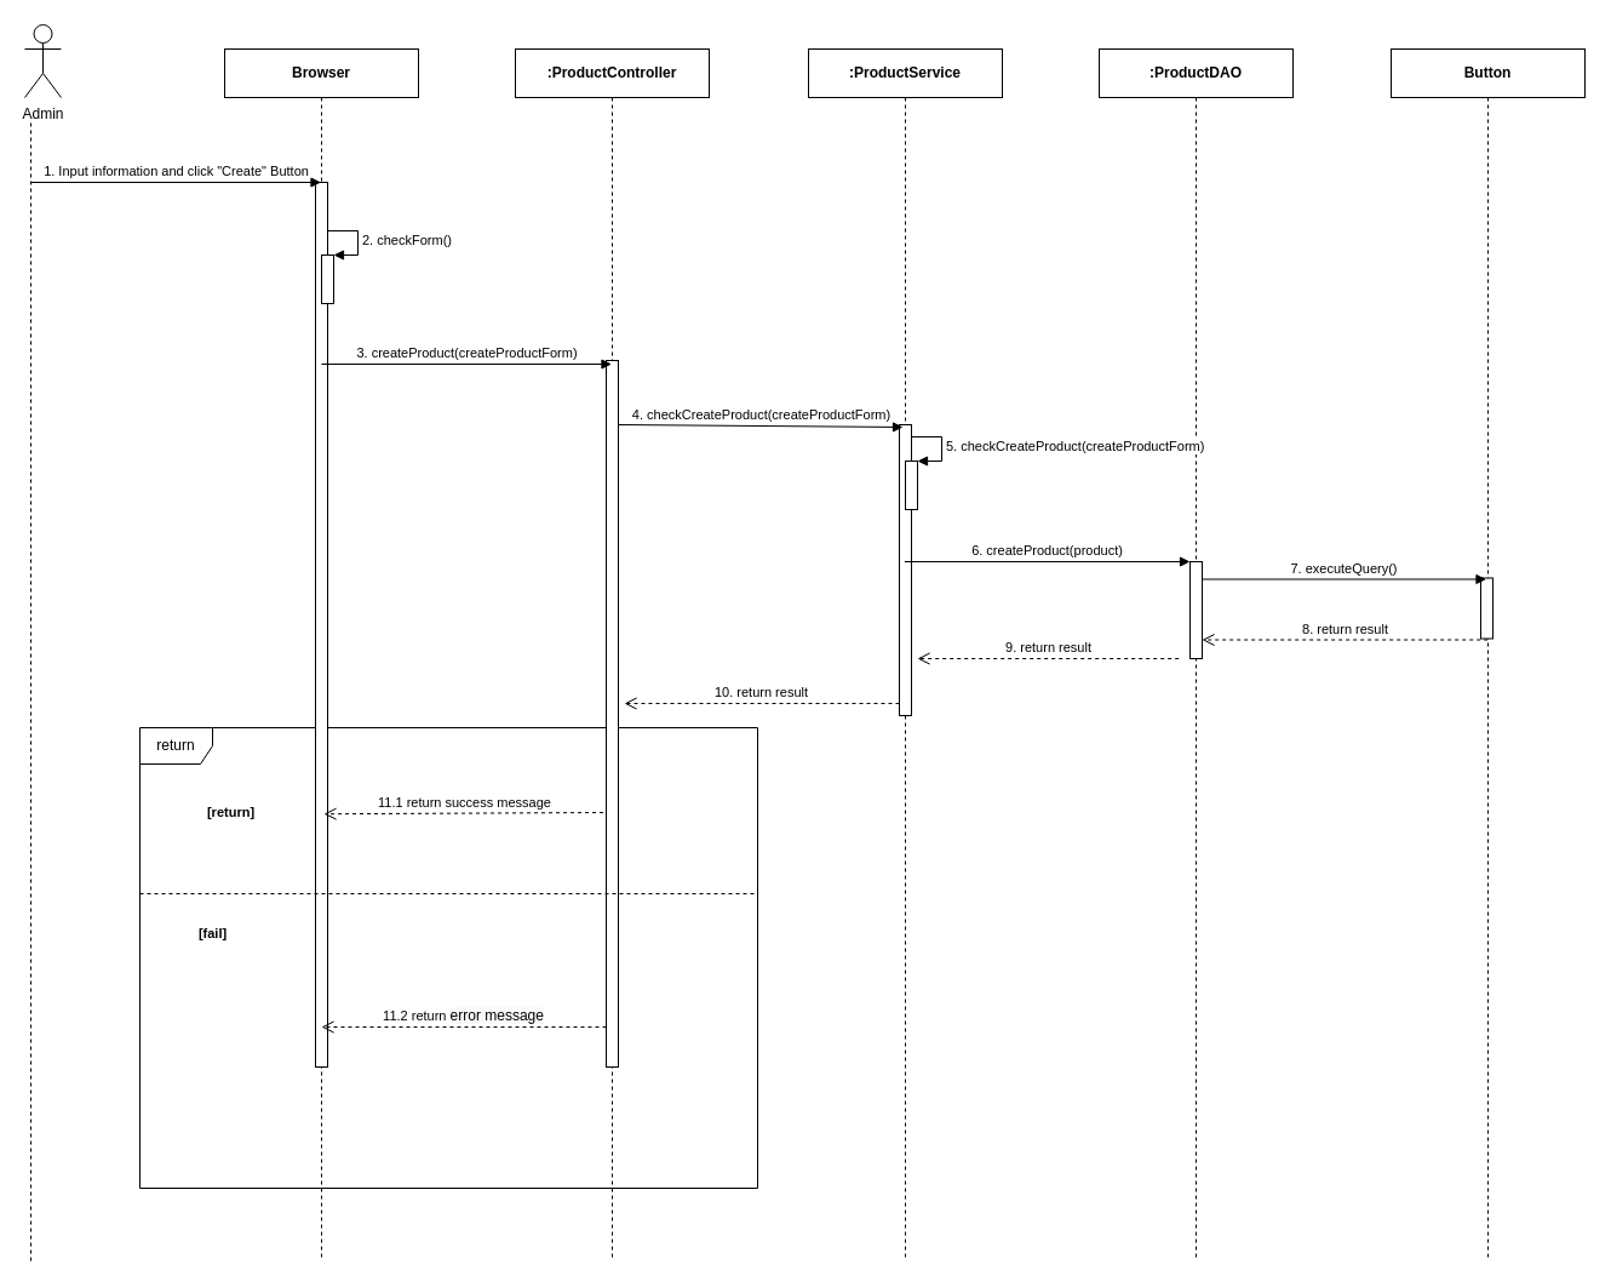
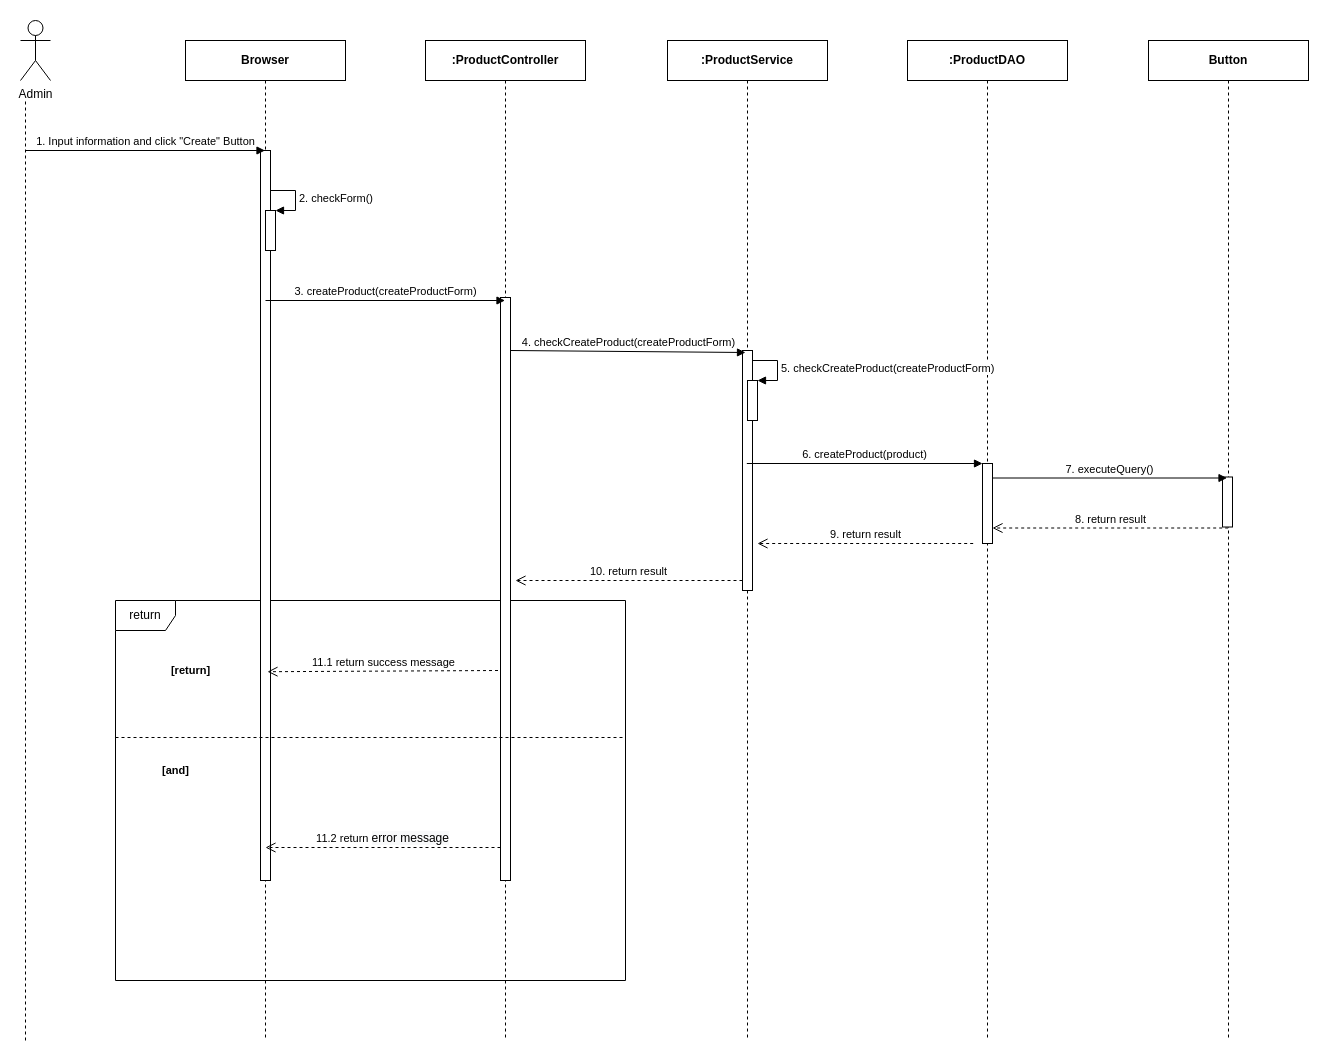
- <mxCell id="26" value="&lt;span style=&quot;font-size: 11px ; background-color: rgb(255 , 255 , 255)&quot;&gt;&lt;b&gt;[fail]&lt;/b&gt;&lt;/span&gt;" style="text;html=1;align=center;verticalAlign=middle;resizable=0;points=[];autosize=1;" parent="1" vertex="1"><mxGeometry x="155" y="760" width="40" height="20" as="geometry" /></mxCell>
+ <mxCell id="26" value="&lt;span style=&quot;font-size: 11px ; background-color: rgb(255 , 255 , 255)&quot;&gt;&lt;b&gt;[and]&lt;/b&gt;&lt;/span&gt;" style="text;html=1;align=center;verticalAlign=middle;resizable=0;points=[];autosize=1;" parent="1" vertex="1"><mxGeometry x="155" y="760" width="40" height="20" as="geometry" /></mxCell>
